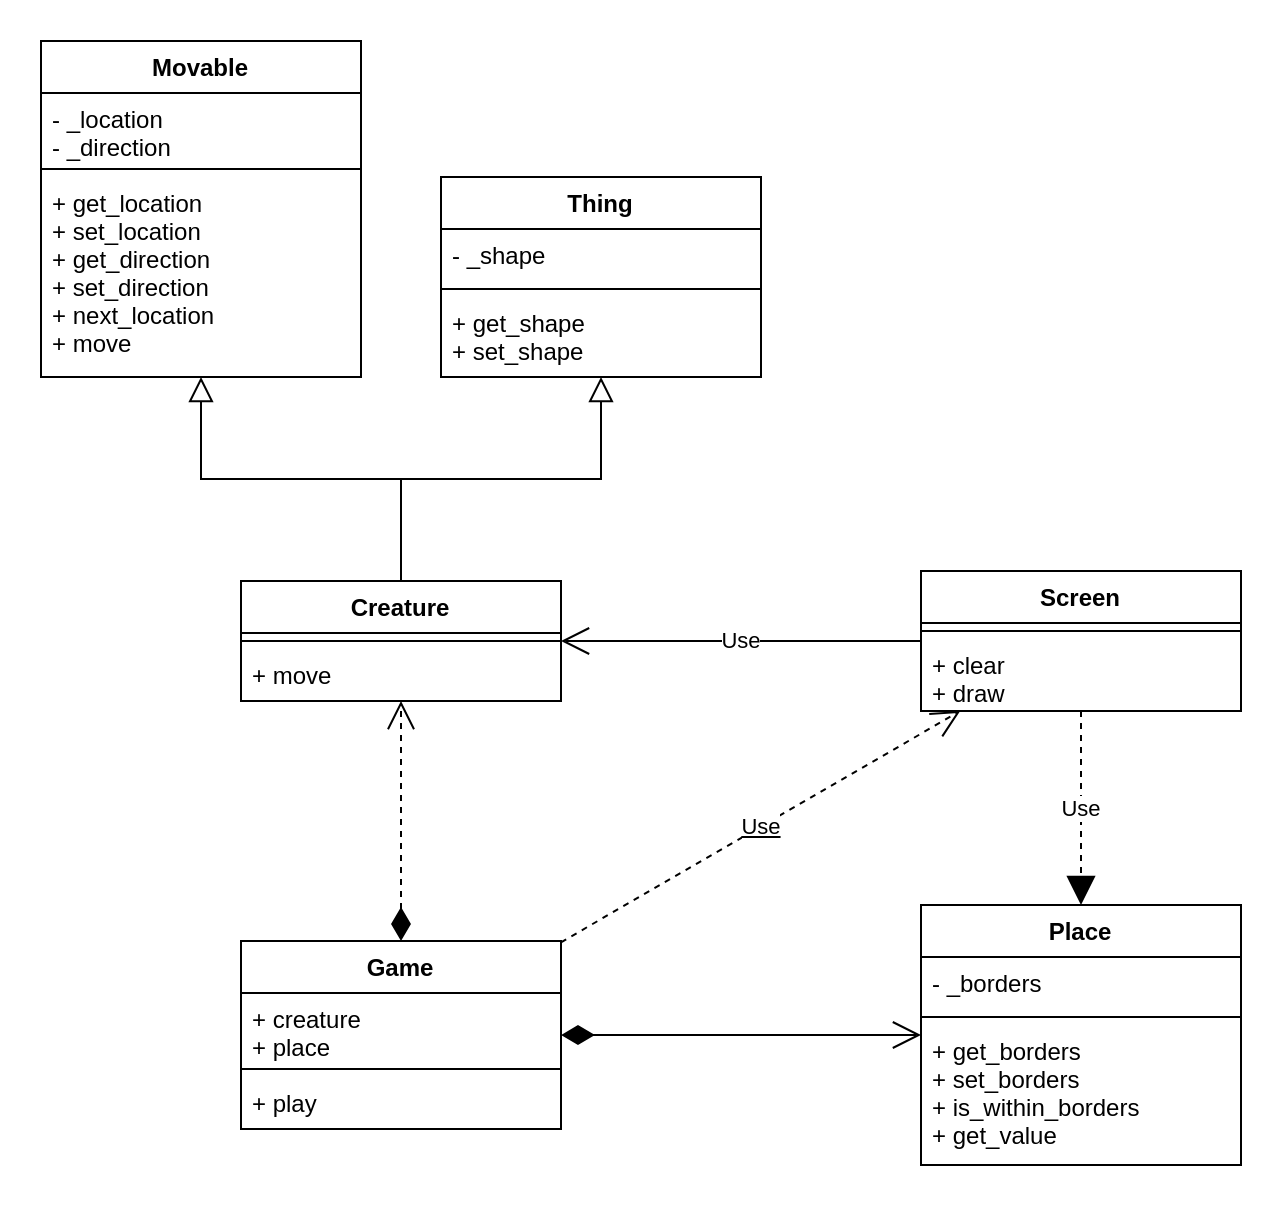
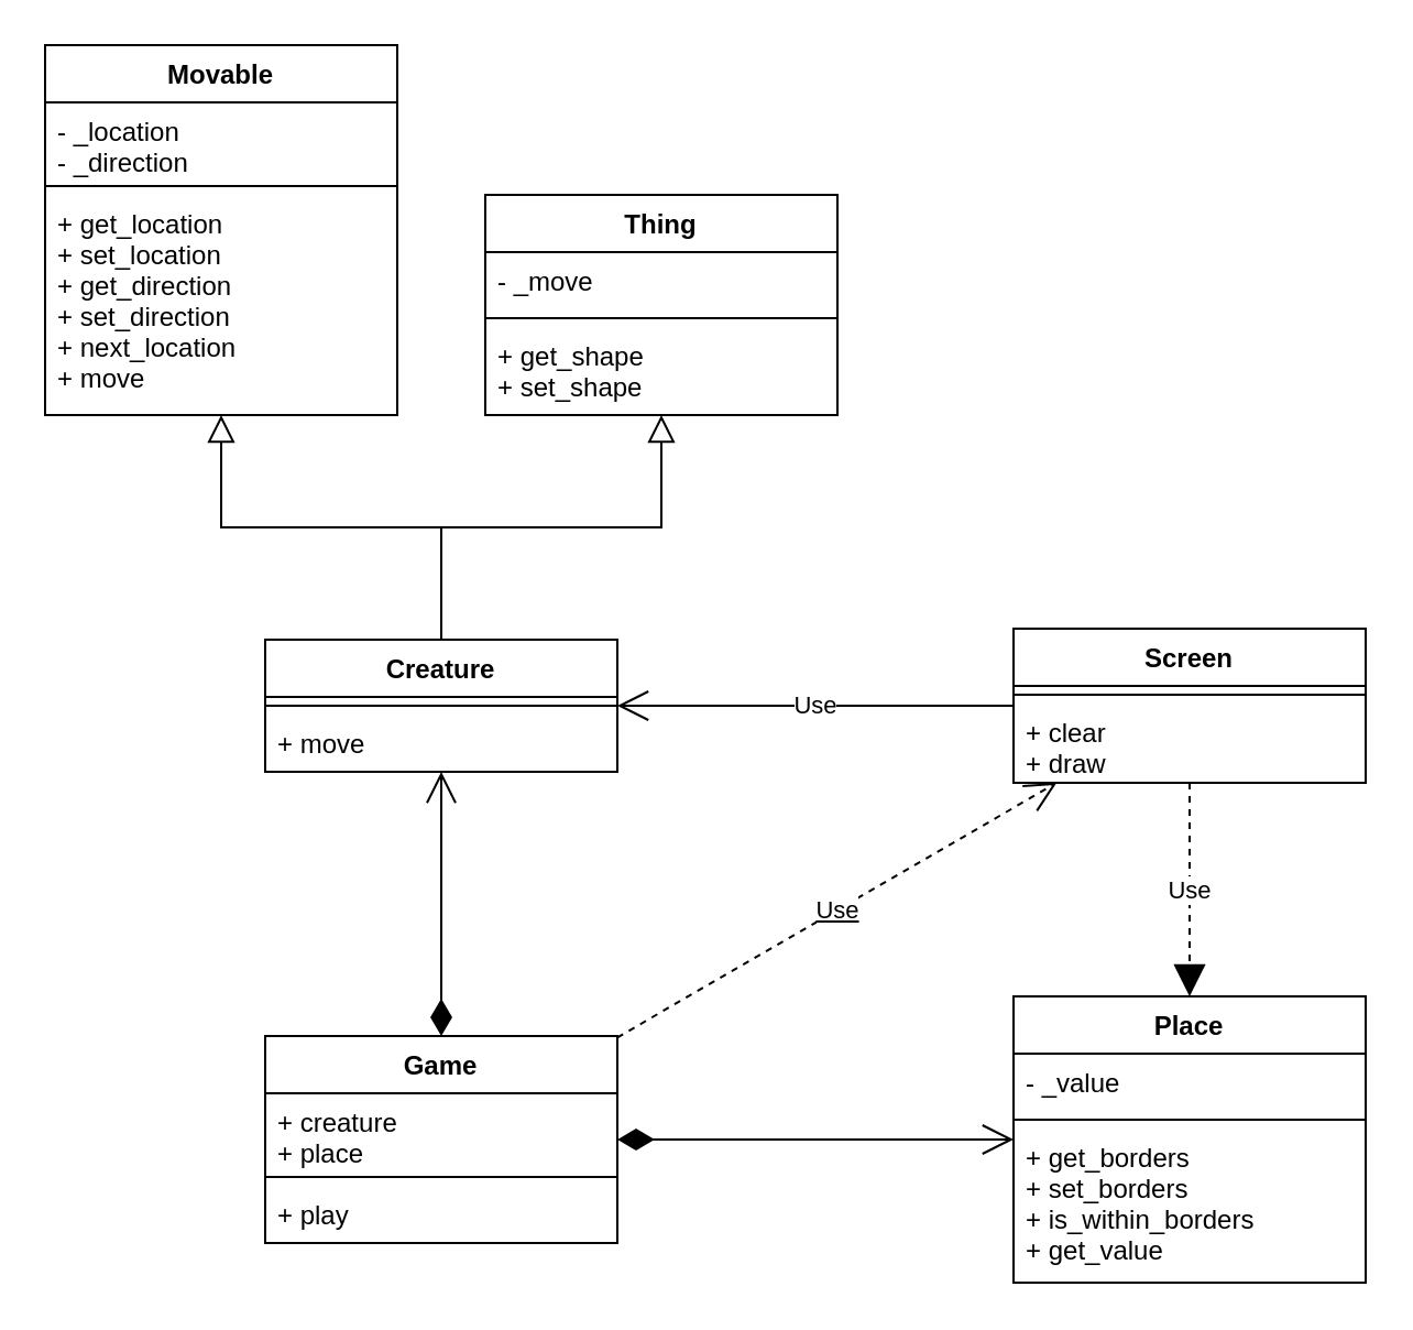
- <mxCell id="7" value="- _shape" style="text;strokeColor=none;fillColor=none;align=left;verticalAlign=top;spacingLeft=4;spacingRight=4;overflow=hidden;rotatable=0;points=[[0,0.5],[1,0.5]];portConstraint=eastwest;" vertex="1" parent="6"><mxGeometry y="26" width="160" height="26" as="geometry" /></mxCell>
+ <mxCell id="7" value="- _move" style="text;strokeColor=none;fillColor=none;align=left;verticalAlign=top;spacingLeft=4;spacingRight=4;overflow=hidden;rotatable=0;points=[[0,0.5],[1,0.5]];portConstraint=eastwest;" vertex="1" parent="6"><mxGeometry y="26" width="160" height="26" as="geometry" /></mxCell>
- <mxCell id="29" value="" style="endArrow=open;html=1;endSize=12;startArrow=diamondThin;startSize=14;startFill=1;edgeStyle=orthogonalEdgeStyle;align=left;verticalAlign=bottom;dashed=1;" edge="1" parent="1" source="24" target="14"><mxGeometry x="-0.833" y="-10" relative="1" as="geometry"><mxPoint x="110" y="420" as="sourcePoint" /><mxPoint x="270" y="420" as="targetPoint" /><mxPoint as="offset" /></mxGeometry></mxCell>
+ <mxCell id="29" value="" style="endArrow=open;html=1;endSize=12;startArrow=diamondThin;startSize=14;startFill=1;edgeStyle=orthogonalEdgeStyle;align=left;verticalAlign=bottom;" edge="1" parent="1" source="24" target="14"><mxGeometry x="-0.833" y="-10" relative="1" as="geometry"><mxPoint x="110" y="420" as="sourcePoint" /><mxPoint x="270" y="420" as="targetPoint" /><mxPoint as="offset" /></mxGeometry></mxCell>
- <mxCell id="11" value="- _borders" style="text;strokeColor=none;fillColor=none;align=left;verticalAlign=top;spacingLeft=4;spacingRight=4;overflow=hidden;rotatable=0;points=[[0,0.5],[1,0.5]];portConstraint=eastwest;" vertex="1" parent="10"><mxGeometry y="26" width="160" height="26" as="geometry" /></mxCell>
+ <mxCell id="11" value="- _value" style="text;strokeColor=none;fillColor=none;align=left;verticalAlign=top;spacingLeft=4;spacingRight=4;overflow=hidden;rotatable=0;points=[[0,0.5],[1,0.5]];portConstraint=eastwest;" vertex="1" parent="10"><mxGeometry y="26" width="160" height="26" as="geometry" /></mxCell>
